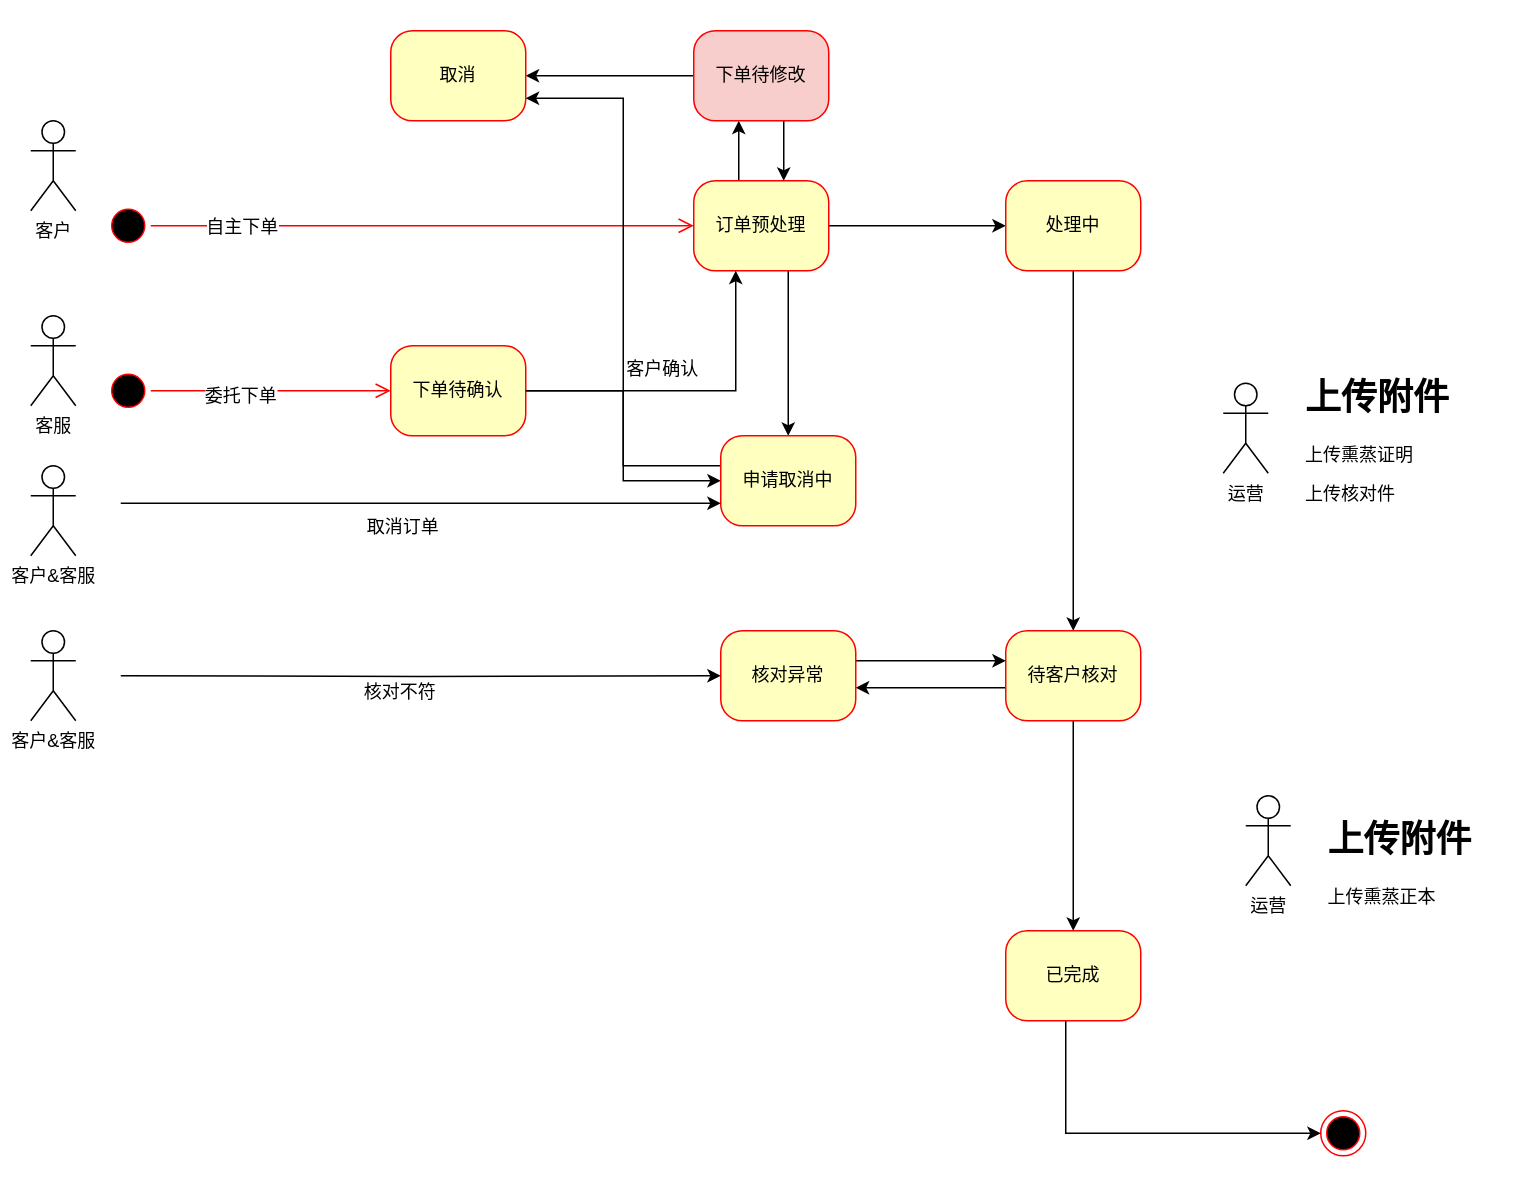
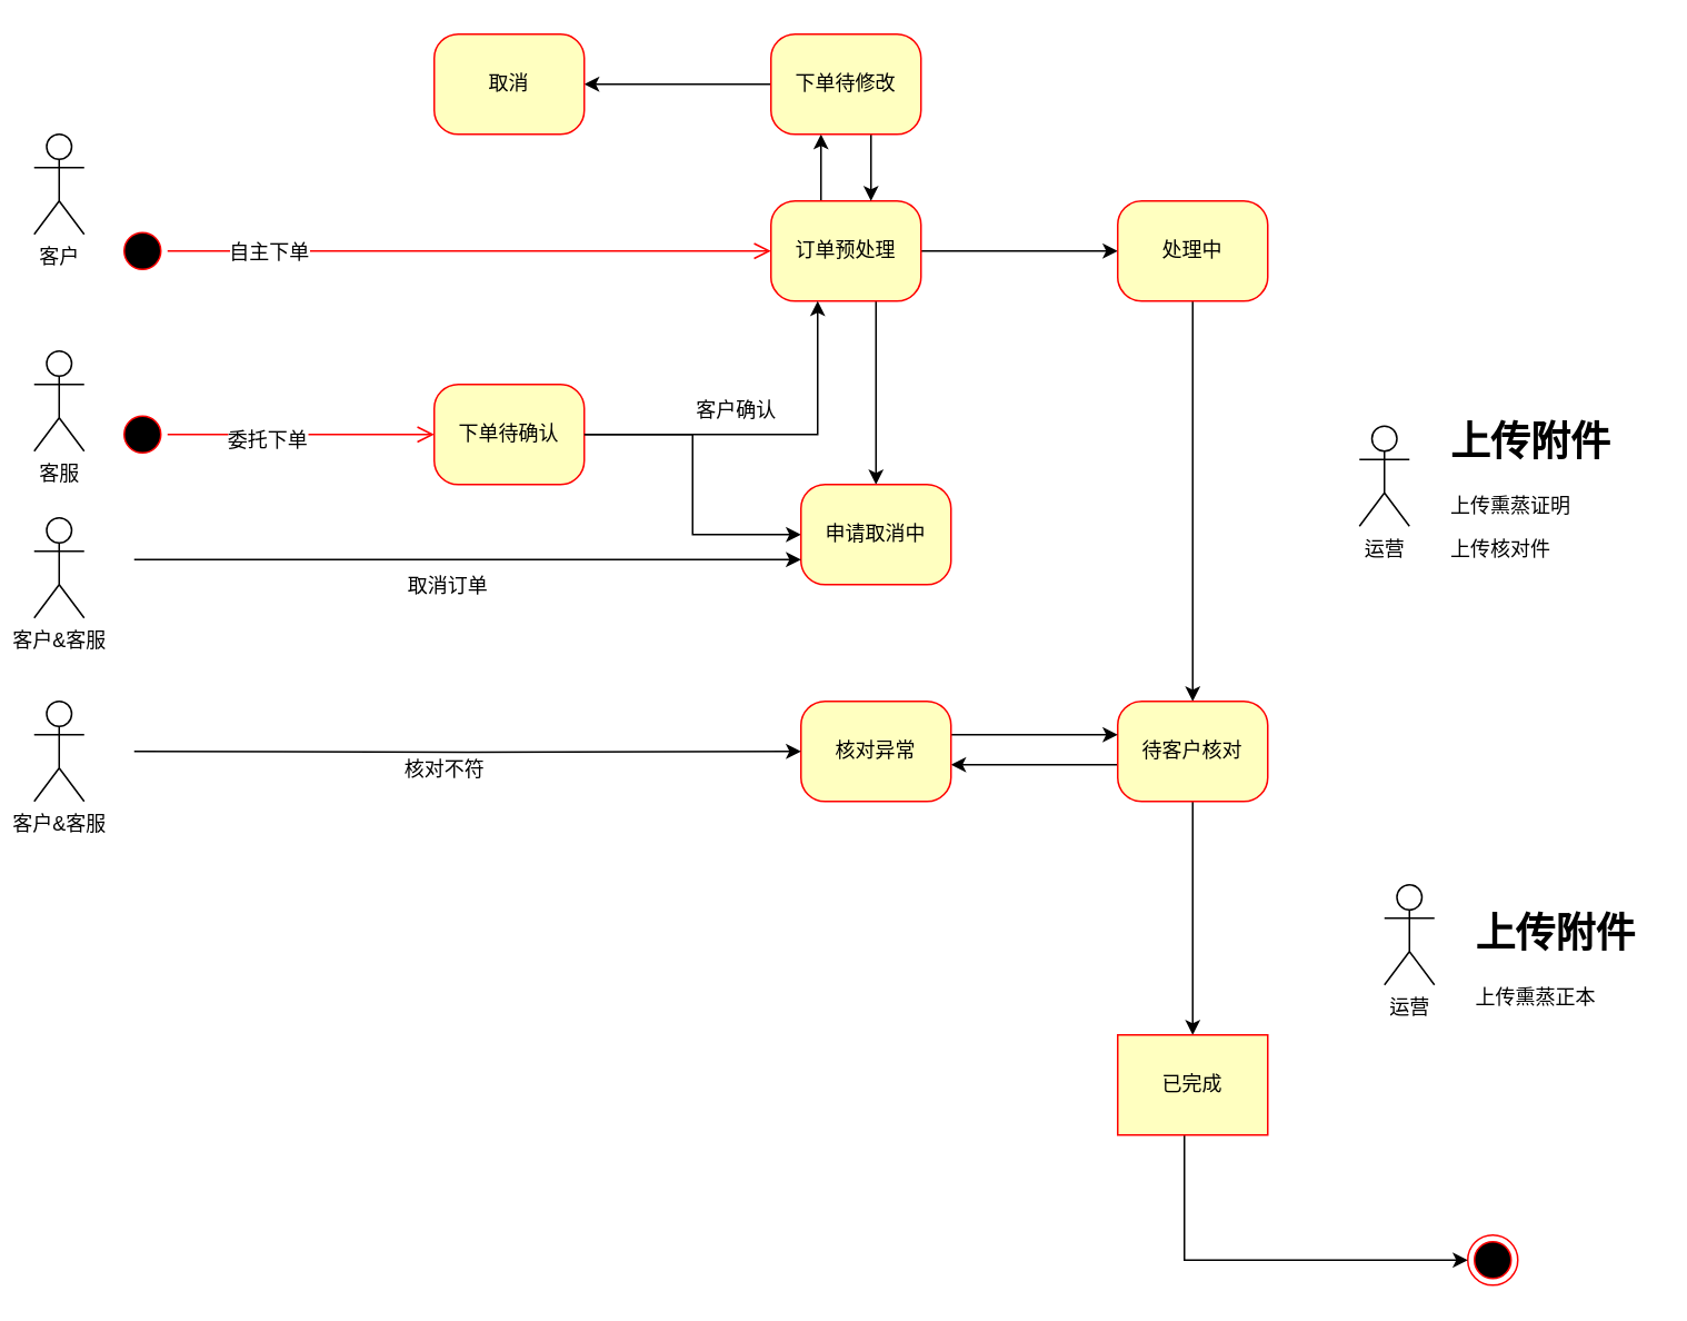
- <mxCell id="19" value="下单待修改" style="rounded=1;whiteSpace=wrap;html=1;arcSize=24;fillColor=#f8cecc;strokeColor=#ff0000;shadow=0;comic=0;labelBackgroundColor=none;fontFamily=Verdana;fontSize=12;fontColor=#000000;align=center;" vertex="1" parent="1"><mxGeometry x="462" y="20" width="90" height="60" as="geometry" /></mxCell>
+ <mxCell id="19" value="下单待修改" style="rounded=1;whiteSpace=wrap;html=1;arcSize=24;fillColor=#ffffc0;strokeColor=#ff0000;shadow=0;comic=0;labelBackgroundColor=none;fontFamily=Verdana;fontSize=12;fontColor=#000000;align=center;" vertex="1" parent="1"><mxGeometry x="462" y="20" width="90" height="60" as="geometry" /></mxCell>
- <mxCell id="35" style="edgeStyle=orthogonalEdgeStyle;rounded=0;orthogonalLoop=1;jettySize=auto;html=1;entryX=1;entryY=0.75;entryDx=0;entryDy=0;" edge="1" parent="1" source="36" target="34"><mxGeometry relative="1" as="geometry"><Array as="points"><mxPoint x="415" y="310" /><mxPoint x="415" y="65" /></Array></mxGeometry></mxCell>
- <mxCell id="33" value="已完成" style="rounded=1;whiteSpace=wrap;html=1;arcSize=24;fillColor=#ffffc0;strokeColor=#ff0000;shadow=0;comic=0;labelBackgroundColor=none;fontFamily=Verdana;fontSize=12;fontColor=#000000;align=center;" vertex="1" parent="1"><mxGeometry x="670" y="620" width="90" height="60" as="geometry" /></mxCell>
+ <mxCell id="33" value="已完成" style="whiteSpace=wrap;html=1;arcSize=24;fillColor=#ffffc0;strokeColor=#ff0000;shadow=0;comic=0;labelBackgroundColor=none;fontFamily=Verdana;fontSize=12;fontColor=#000000;align=center;rounded=0;" vertex="1" parent="1"><mxGeometry x="670" y="620" width="90" height="60" as="geometry" /></mxCell>
